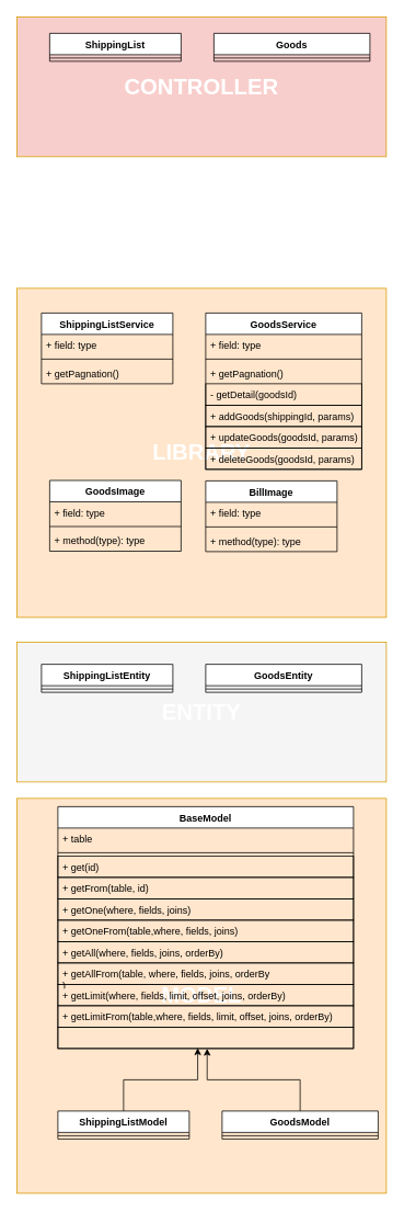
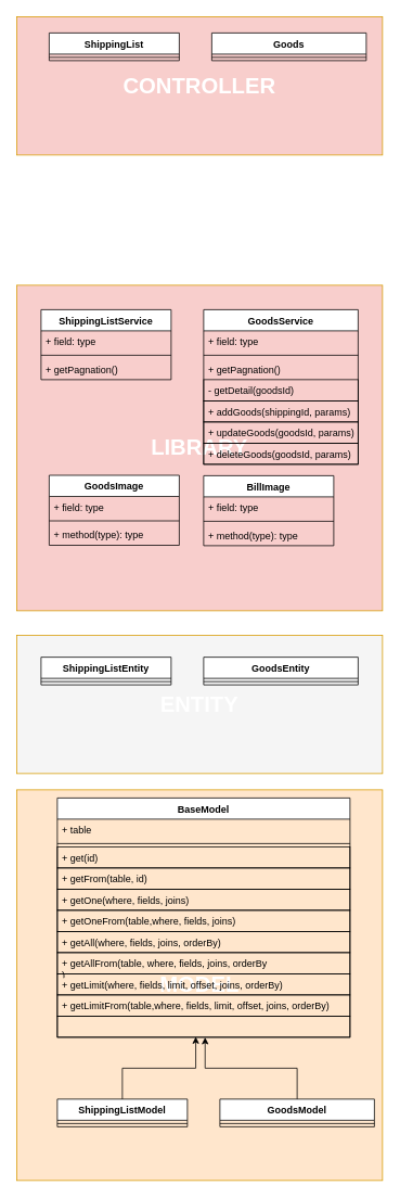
- <mxCell id="2" value="&lt;font style=&quot;font-size: 27px&quot; color=&quot;#ffffff&quot;&gt;&lt;b&gt;LIBRARY&lt;/b&gt;&lt;/font&gt;" style="whiteSpace=wrap;html=1;fillColor=#ffe6cc;strokeColor=#d79b00;" vertex="1" parent="1"><mxGeometry x="20" y="350" width="450" height="400" as="geometry" /></mxCell>
+ <mxCell id="2" value="&lt;font style=&quot;font-size: 27px&quot; color=&quot;#ffffff&quot;&gt;&lt;b&gt;LIBRARY&lt;/b&gt;&lt;/font&gt;" style="whiteSpace=wrap;html=1;fillColor=#f8cecc;strokeColor=#d79b00;" vertex="1" parent="1"><mxGeometry x="20" y="350" width="450" height="400" as="geometry" /></mxCell>
